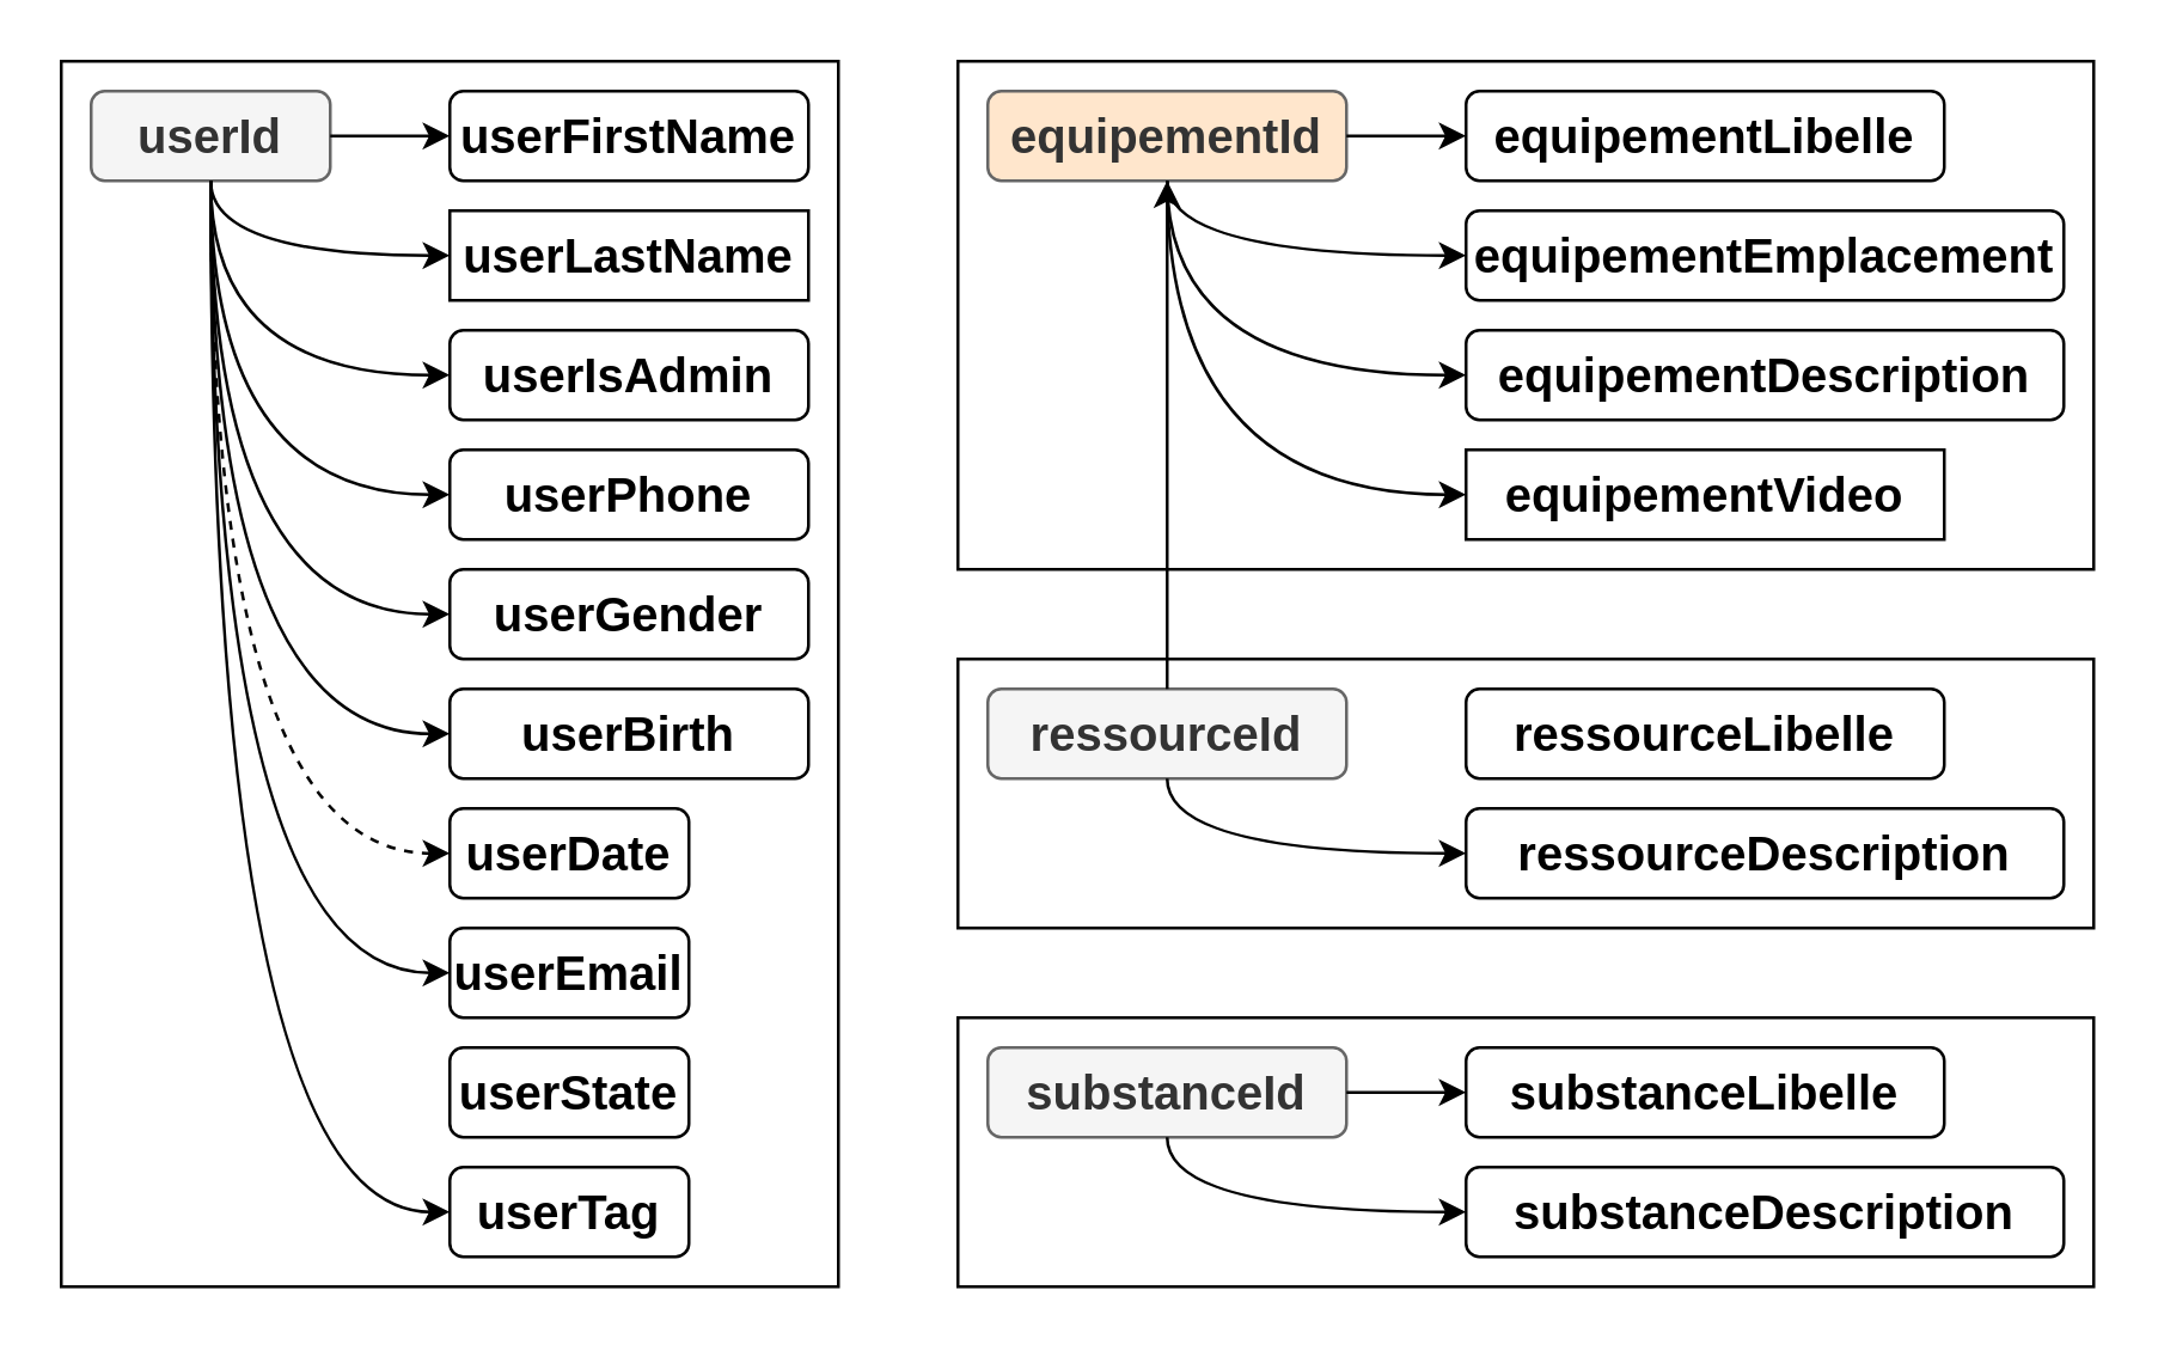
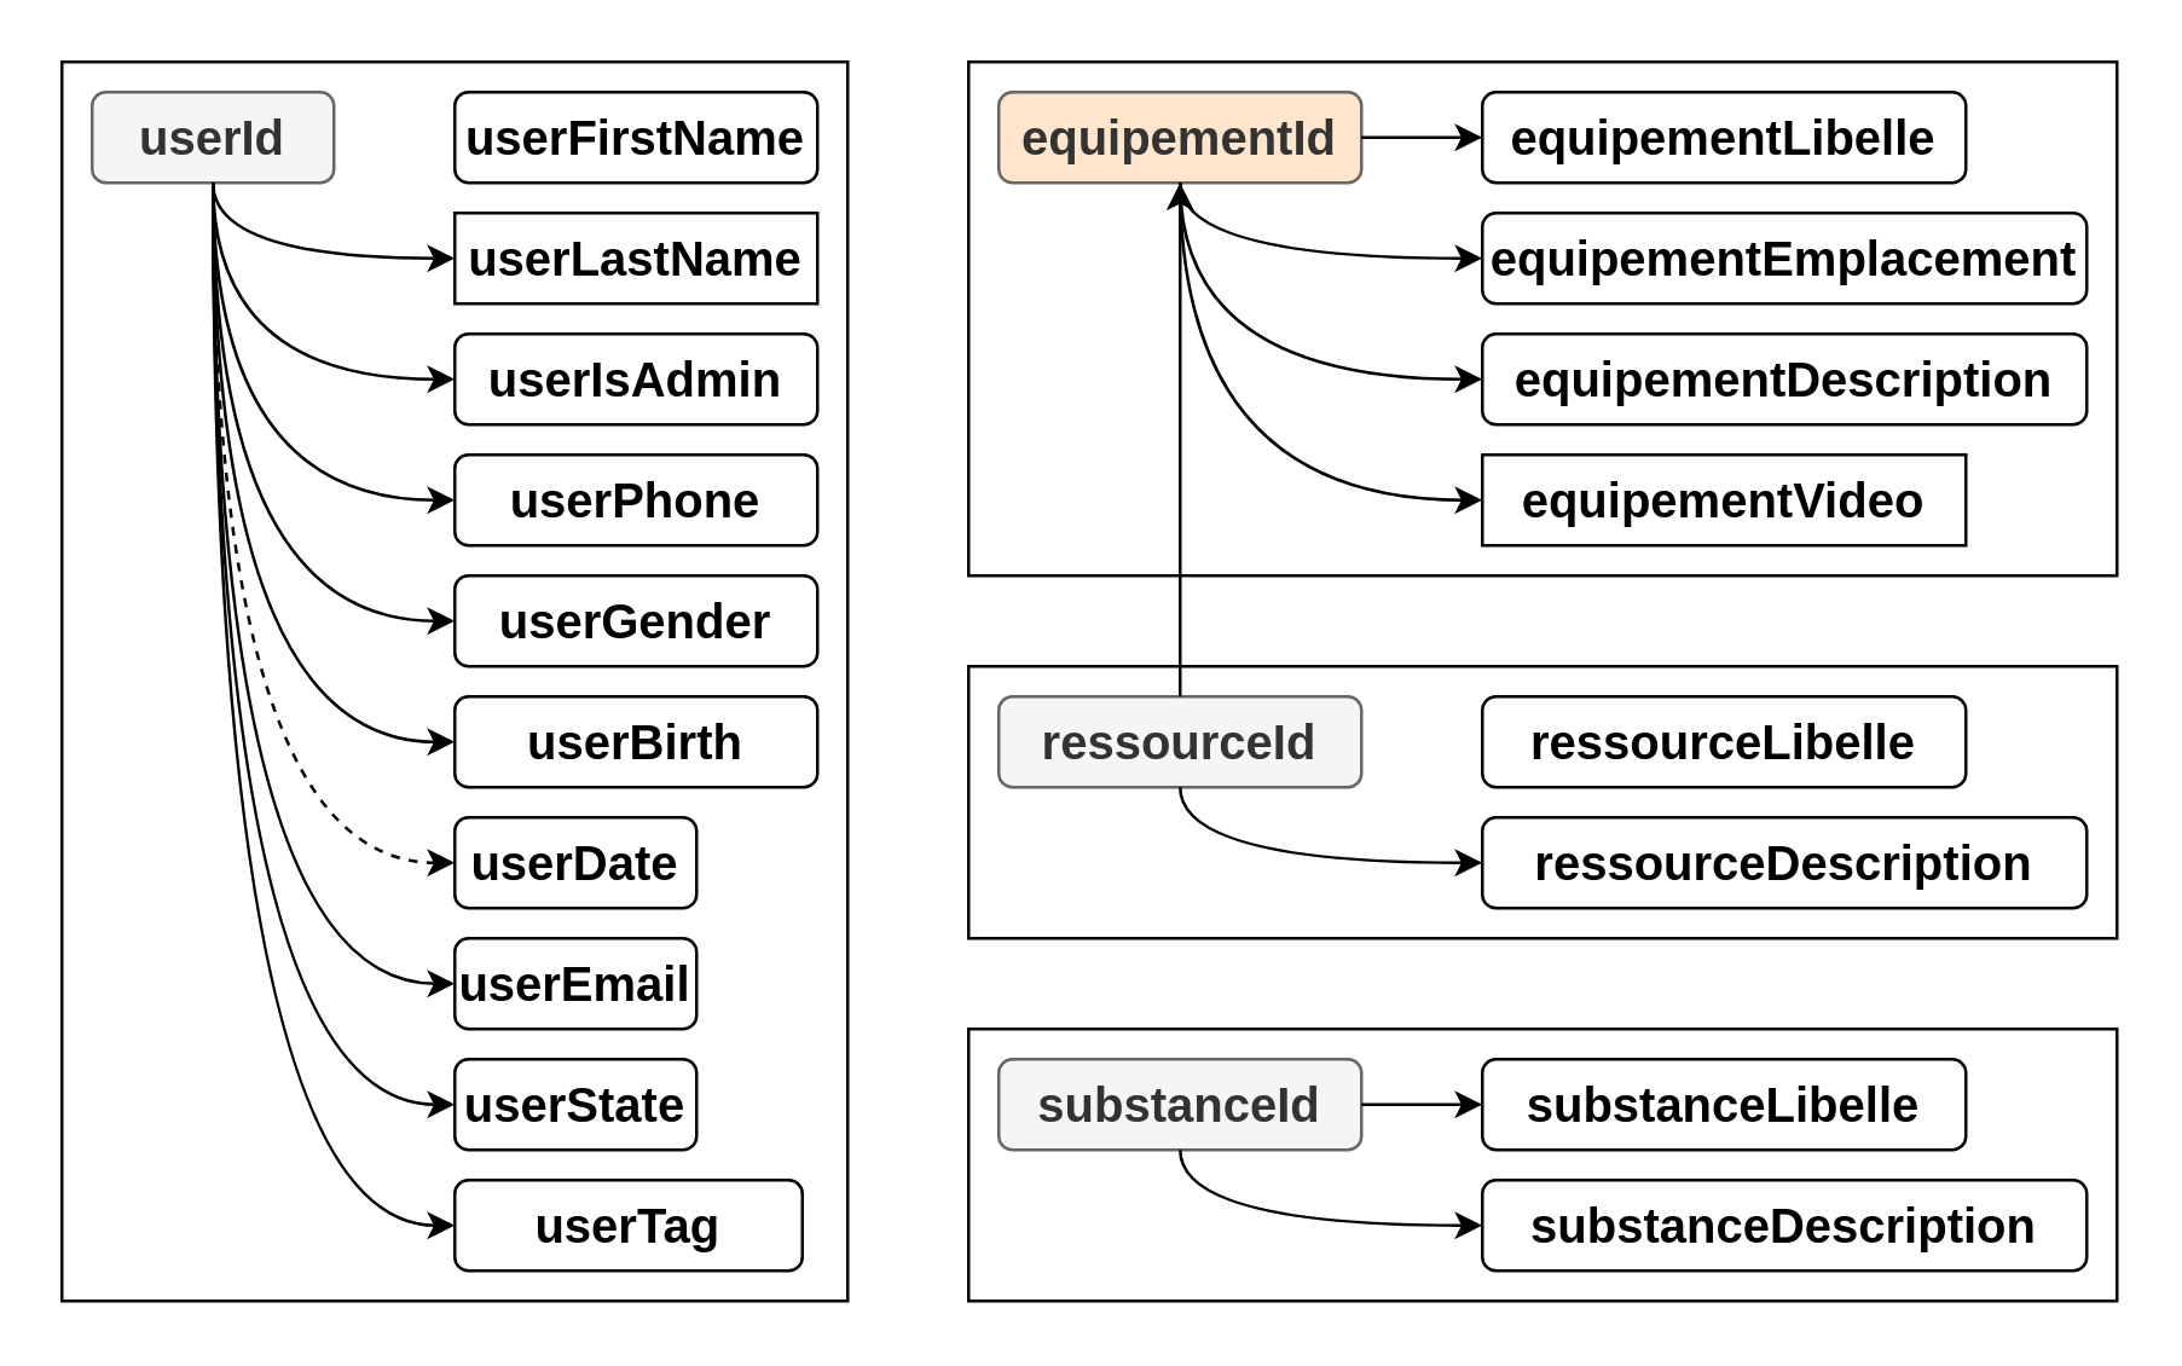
- <mxCell id="11" style="rounded=0;orthogonalLoop=1;jettySize=auto;html=1;edgeStyle=orthogonalEdgeStyle;curved=1;" edge="1" parent="2" target="12" source="4"><mxGeometry relative="1" as="geometry"><mxPoint x="72.5" y="80" as="sourcePoint" /></mxGeometry></mxCell>
+ <mxCell id="7" style="rounded=0;orthogonalLoop=1;jettySize=auto;html=1;edgeStyle=orthogonalEdgeStyle;curved=1;" edge="1" parent="2" target="8" source="4"><mxGeometry relative="1" as="geometry"><mxPoint x="90" y="65" as="sourcePoint" /><Array as="points"><mxPoint x="50" y="345" /></Array></mxGeometry></mxCell>
- <mxCell id="22" value="&lt;b&gt;&lt;font style=&quot;font-size: 16px&quot;&gt;userTag&lt;/font&gt;&lt;/b&gt;" style="rounded=1;whiteSpace=wrap;html=1;fillColor=none;" vertex="1" parent="2"><mxGeometry x="130" y="370" width="80" height="30" as="geometry" /></mxCell>
+ <mxCell id="22" value="&lt;b&gt;&lt;font style=&quot;font-size: 16px&quot;&gt;userTag&lt;/font&gt;&lt;/b&gt;" style="rounded=1;whiteSpace=wrap;html=1;fillColor=none;" vertex="1" parent="2"><mxGeometry x="130" y="370" width="115" height="30" as="geometry" /></mxCell>
